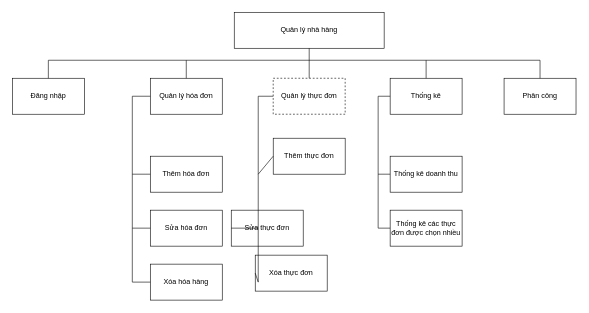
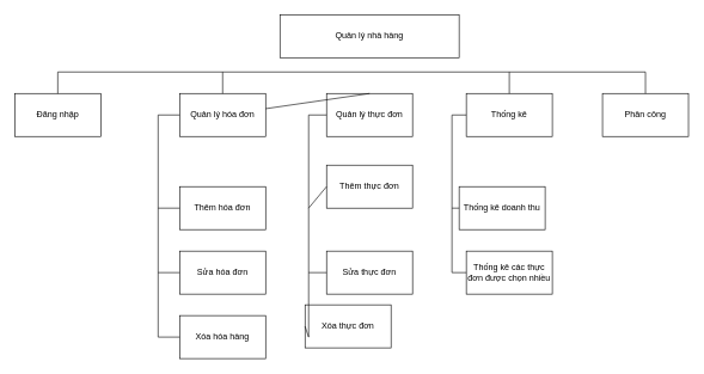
- <mxCell id="16" value="" style="endArrow=none;html=1;rounded=0;entryX=0.5;entryY=1;entryDx=0;entryDy=0;exitX=0.5;exitY=0;exitDx=0;exitDy=0;" edge="1" parent="1" source="5" target="2"><mxGeometry width="50" height="50" relative="1" as="geometry"><mxPoint x="340" y="270" as="sourcePoint" /><mxPoint x="390" y="220" as="targetPoint" /></mxGeometry></mxCell>
+ <mxCell id="16" value="" style="endArrow=none;html=1;rounded=0;exitX=0.5;exitY=0;exitDx=0;exitDy=0;" edge="1" parent="1" source="5" target="4"><mxGeometry width="50" height="50" relative="1" as="geometry"><mxPoint x="340" y="270" as="sourcePoint" /><mxPoint x="390" y="220" as="targetPoint" /></mxGeometry></mxCell>
- <mxCell id="5" value="Quản lý thực đơn" style="rounded=0;whiteSpace=wrap;html=1;dashed=1;" vertex="1" parent="1"><mxGeometry x="455" y="130" width="120" height="60" as="geometry" /></mxCell>
+ <mxCell id="5" value="Quản lý thực đơn" style="rounded=0;whiteSpace=wrap;html=1;" vertex="1" parent="1"><mxGeometry x="455" y="130" width="120" height="60" as="geometry" /></mxCell>
- <mxCell id="14" value="Thống kê doanh thu" style="rounded=0;whiteSpace=wrap;html=1;" vertex="1" parent="1"><mxGeometry x="650" y="260" width="120" height="60" as="geometry" /></mxCell>
+ <mxCell id="14" value="Thống kê doanh thu" style="rounded=0;whiteSpace=wrap;html=1;" vertex="1" parent="1"><mxGeometry x="640" y="260" width="120" height="60" as="geometry" /></mxCell>
- <mxCell id="12" value="Sửa thực đơn" style="rounded=0;whiteSpace=wrap;html=1;" vertex="1" parent="1"><mxGeometry x="385" y="350" width="120" height="60" as="geometry" /></mxCell>
+ <mxCell id="12" value="Sửa thực đơn" style="rounded=0;whiteSpace=wrap;html=1;" vertex="1" parent="1"><mxGeometry x="455" y="350" width="120" height="60" as="geometry" /></mxCell>
